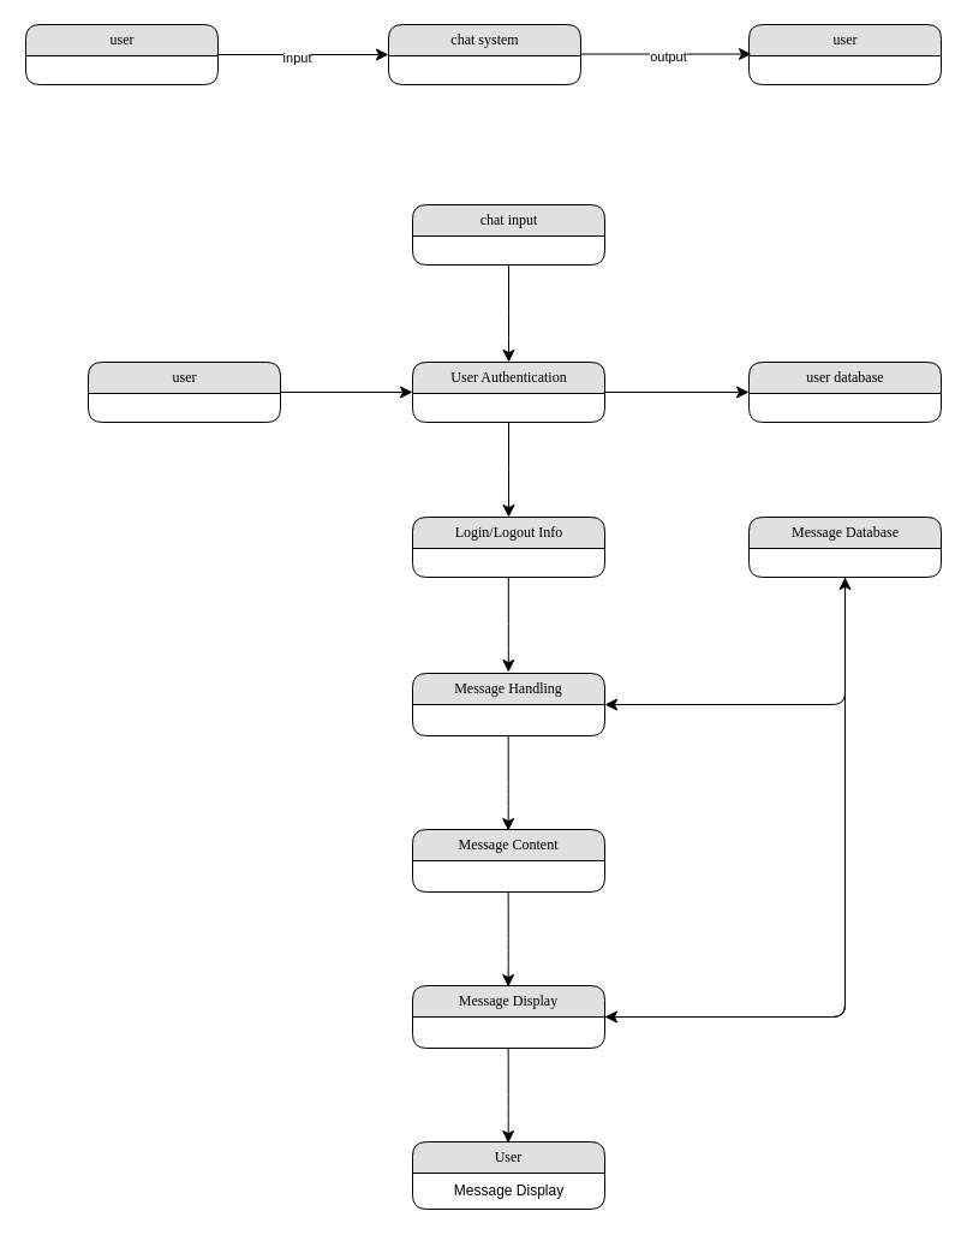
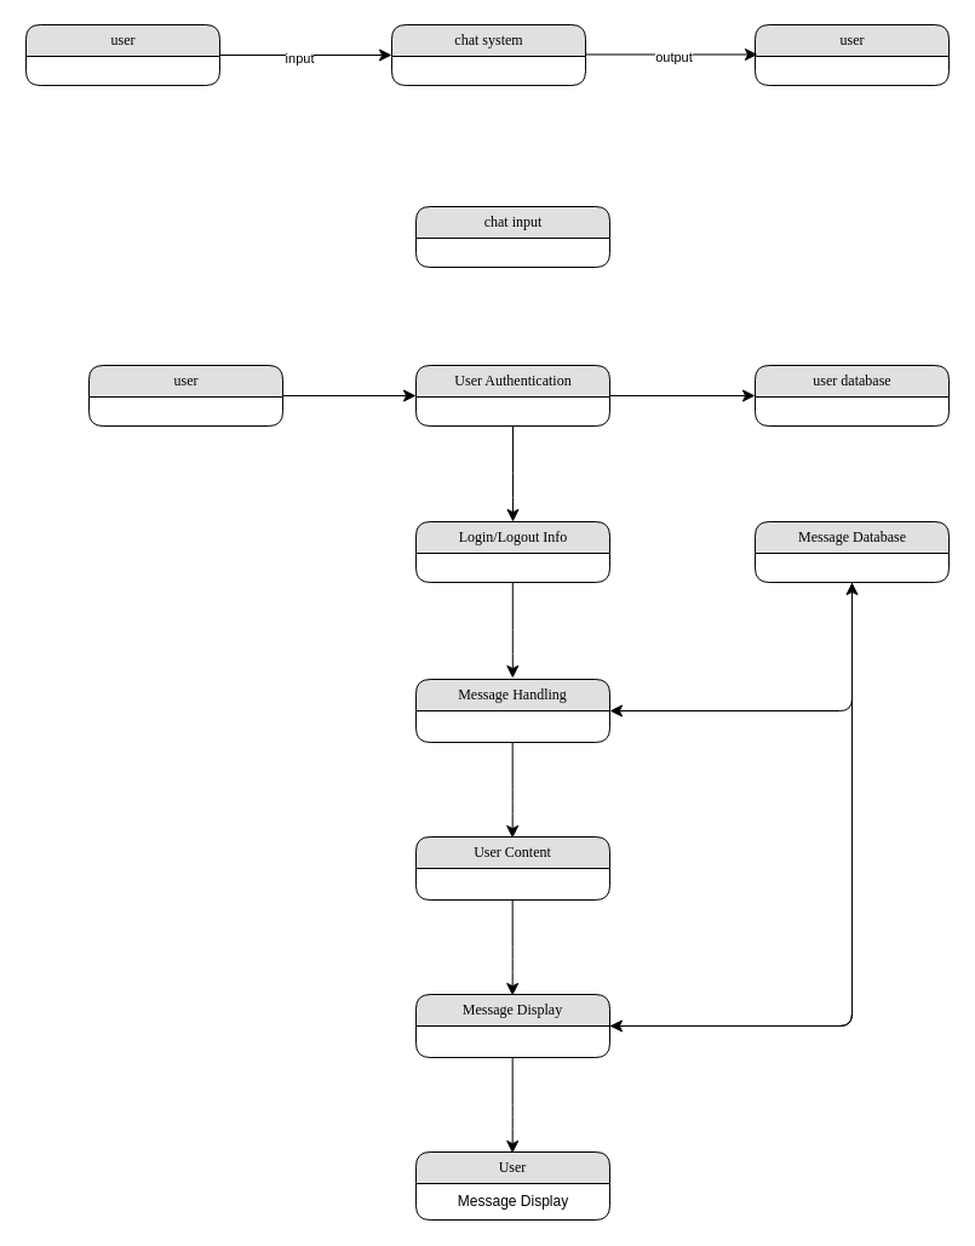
- <mxCell id="6" style="edgeStyle=orthogonalEdgeStyle;html=1;labelBackgroundColor=none;startFill=0;startSize=8;endFill=1;endSize=8;fontFamily=Verdana;fontSize=12;exitX=0.5;exitY=1;exitDx=0;exitDy=0;entryX=0.5;entryY=0;entryDx=0;entryDy=0;" parent="1" source="5" target="2" edge="1"><mxGeometry relative="1" as="geometry"><mxPoint x="433" y="391" as="sourcePoint" /><mxPoint x="433" y="440" as="targetPoint" /><Array as="points"><mxPoint x="423" y="270" /><mxPoint x="423" y="270" /></Array></mxGeometry></mxCell>
- <mxCell id="23" value="Message Content" style="swimlane;html=1;fontStyle=0;childLayout=stackLayout;horizontal=1;startSize=26;fillColor=#e0e0e0;horizontalStack=0;resizeParent=1;resizeLast=0;collapsible=1;marginBottom=0;swimlaneFillColor=#ffffff;align=center;rounded=1;shadow=0;comic=0;labelBackgroundColor=none;strokeWidth=1;fontFamily=Verdana;fontSize=12;whiteSpace=wrap;" vertex="1" parent="1"><mxGeometry x="343" y="690" width="160" height="52" as="geometry" /></mxCell>
+ <mxCell id="23" value="User Content" style="swimlane;html=1;fontStyle=0;childLayout=stackLayout;horizontal=1;startSize=26;fillColor=#e0e0e0;horizontalStack=0;resizeParent=1;resizeLast=0;collapsible=1;marginBottom=0;swimlaneFillColor=#ffffff;align=center;rounded=1;shadow=0;comic=0;labelBackgroundColor=none;strokeWidth=1;fontFamily=Verdana;fontSize=12;whiteSpace=wrap;" vertex="1" parent="1"><mxGeometry x="343" y="690" width="160" height="52" as="geometry" /></mxCell>
